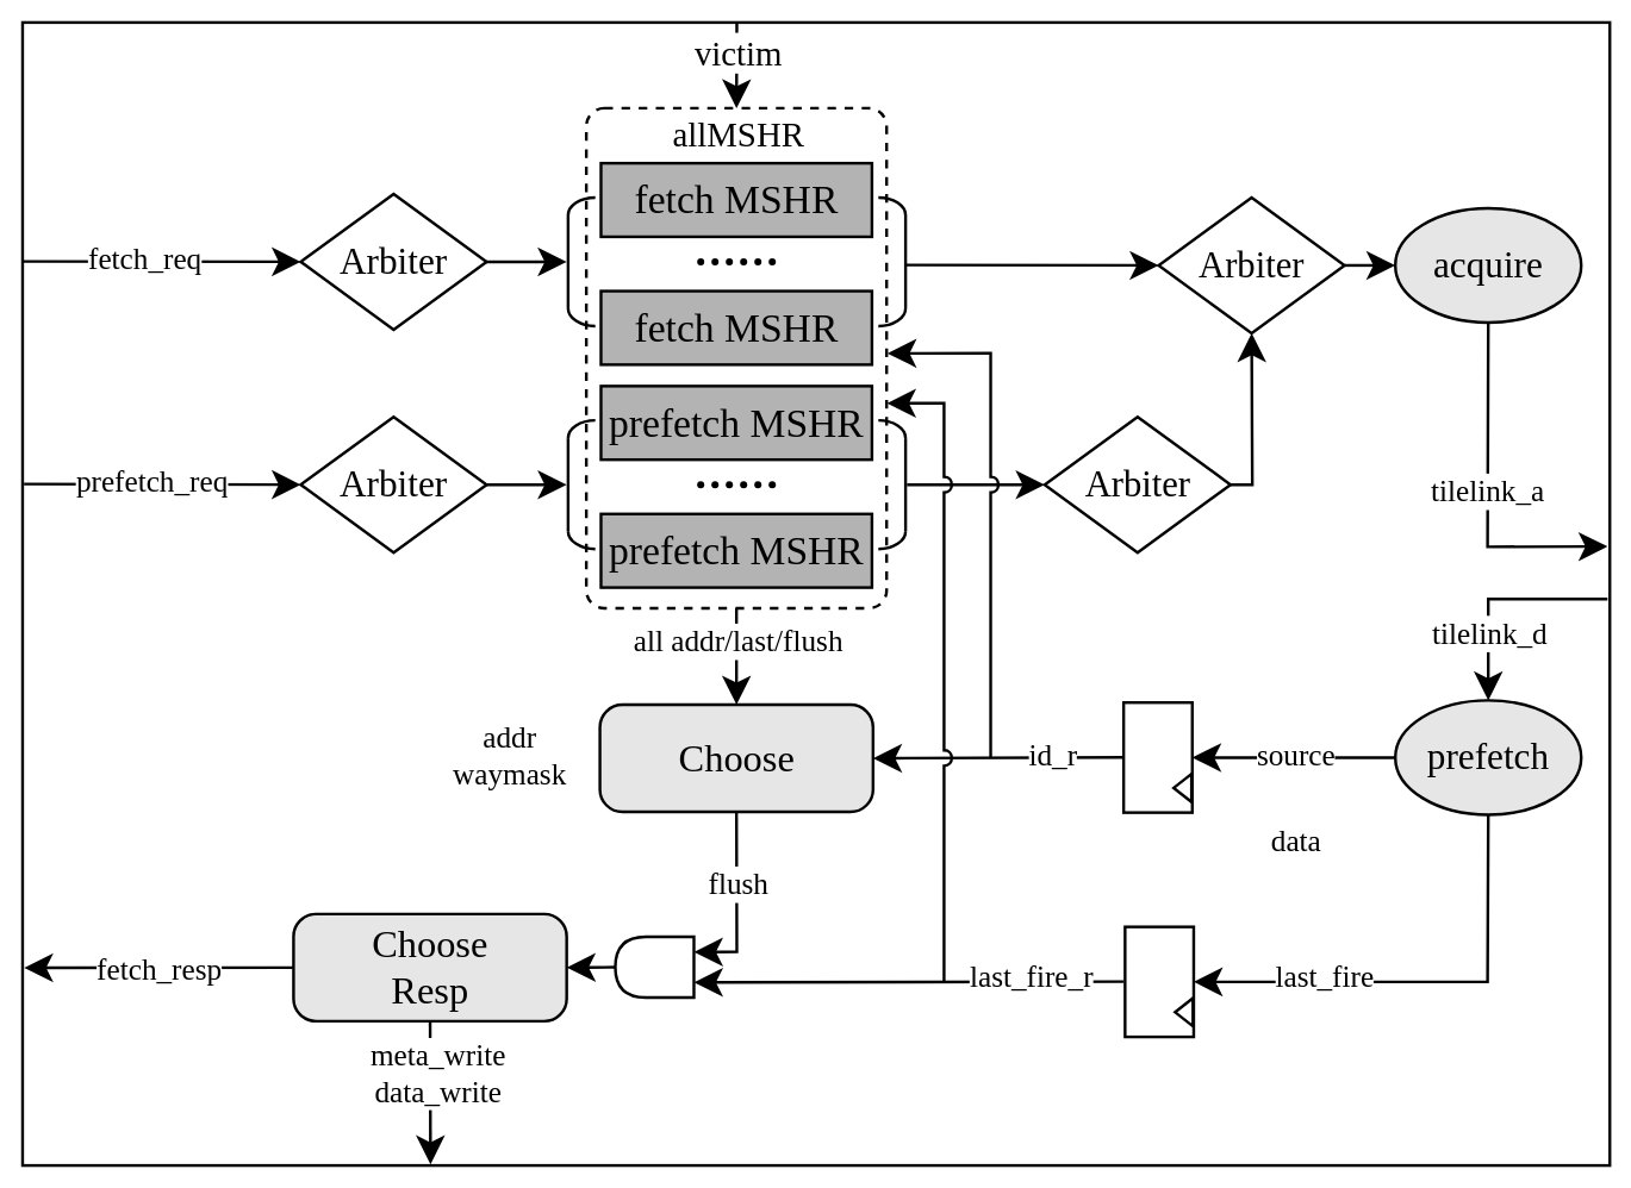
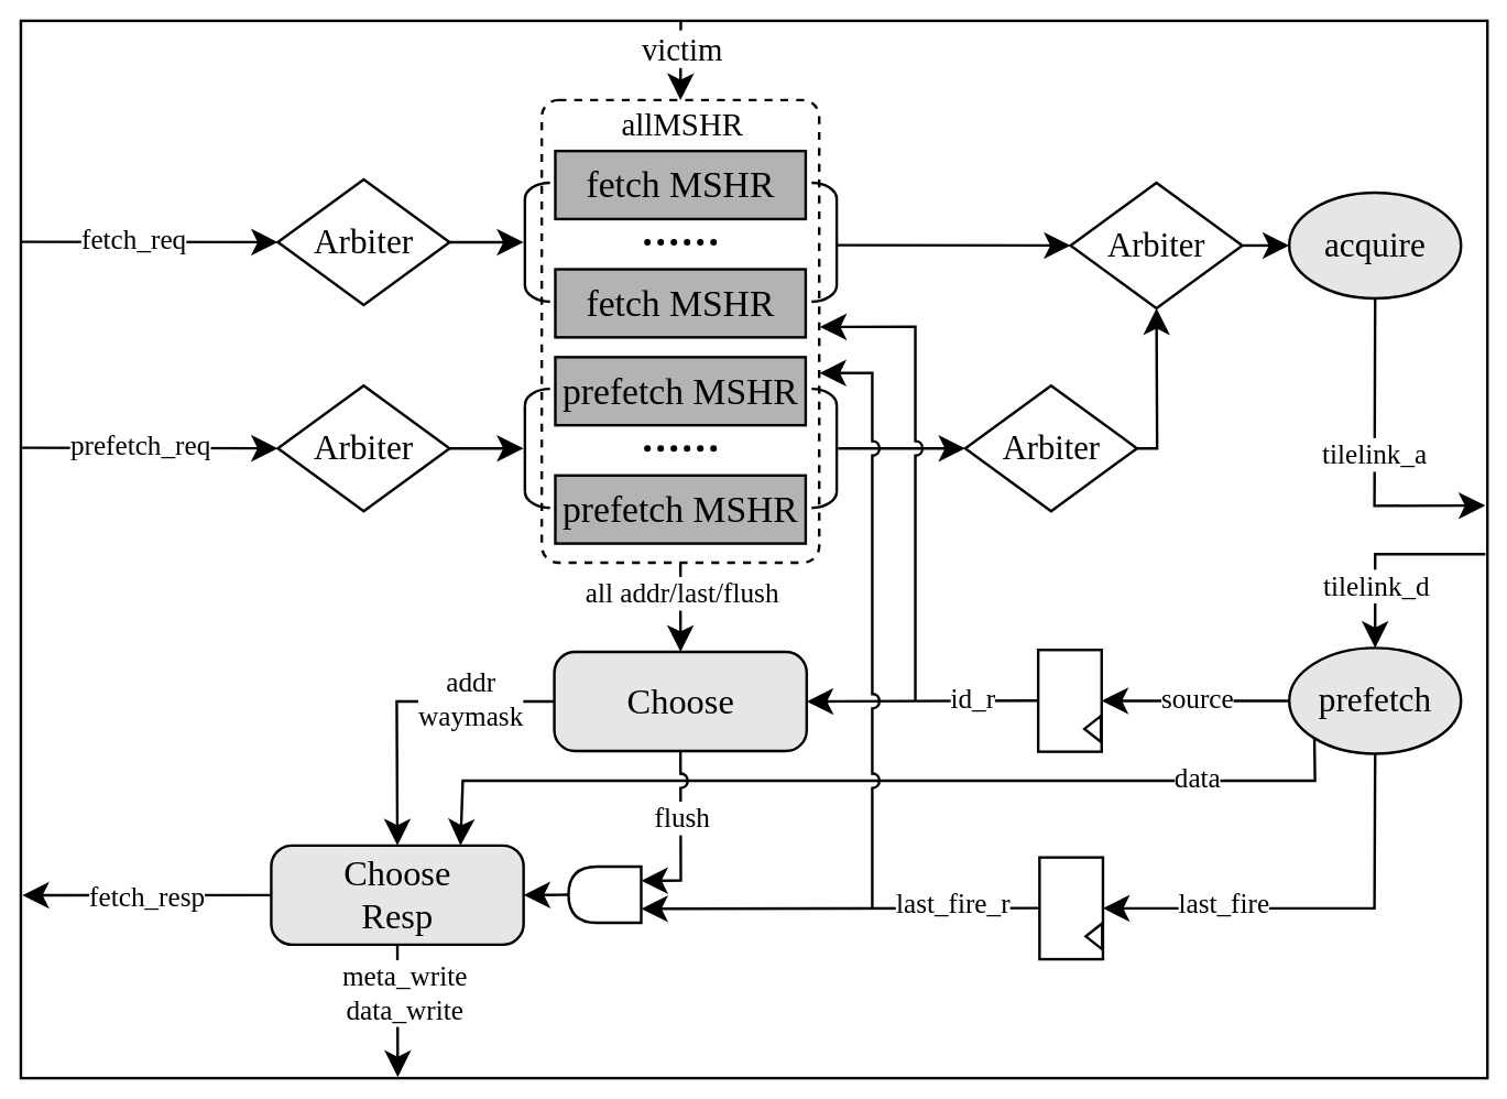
+ <mxCell id="81" value="" style="endArrow=classic;html=1;rounded=0;strokeWidth=4;endFill=1;startArrow=none;startFill=0;endSize=28;entryX=0.5;entryY=0;entryDx=0;entryDy=0;sourcePerimeterSpacing=0;exitX=0;exitY=0.5;exitDx=0;exitDy=0;" edge="1" parent="1" source="63" target="64"><mxGeometry width="50" height="50" relative="1" as="geometry"><mxPoint x="803" y="1048.5" as="sourcePoint" /><mxPoint x="519" y="1048.5" as="targetPoint" /><Array as="points"><mxPoint x="589" y="1050" /></Array></mxGeometry></mxCell>
+ <mxCell id="72" value="" style="endArrow=classic;html=1;rounded=0;strokeWidth=4;endFill=1;startArrow=none;startFill=0;endSize=28;entryX=0.75;entryY=0;entryDx=0;entryDy=0;sourcePerimeterSpacing=0;exitX=0;exitY=1;exitDx=0;exitDy=0;" edge="1" parent="1" source="55" target="64"><mxGeometry width="50" height="50" relative="1" as="geometry"><mxPoint x="1913" y="1220" as="sourcePoint" /><mxPoint x="1629" y="1220" as="targetPoint" /><Array as="points"><mxPoint x="1979" y="1170" /><mxPoint x="689" y="1170" /></Array></mxGeometry></mxCell>
